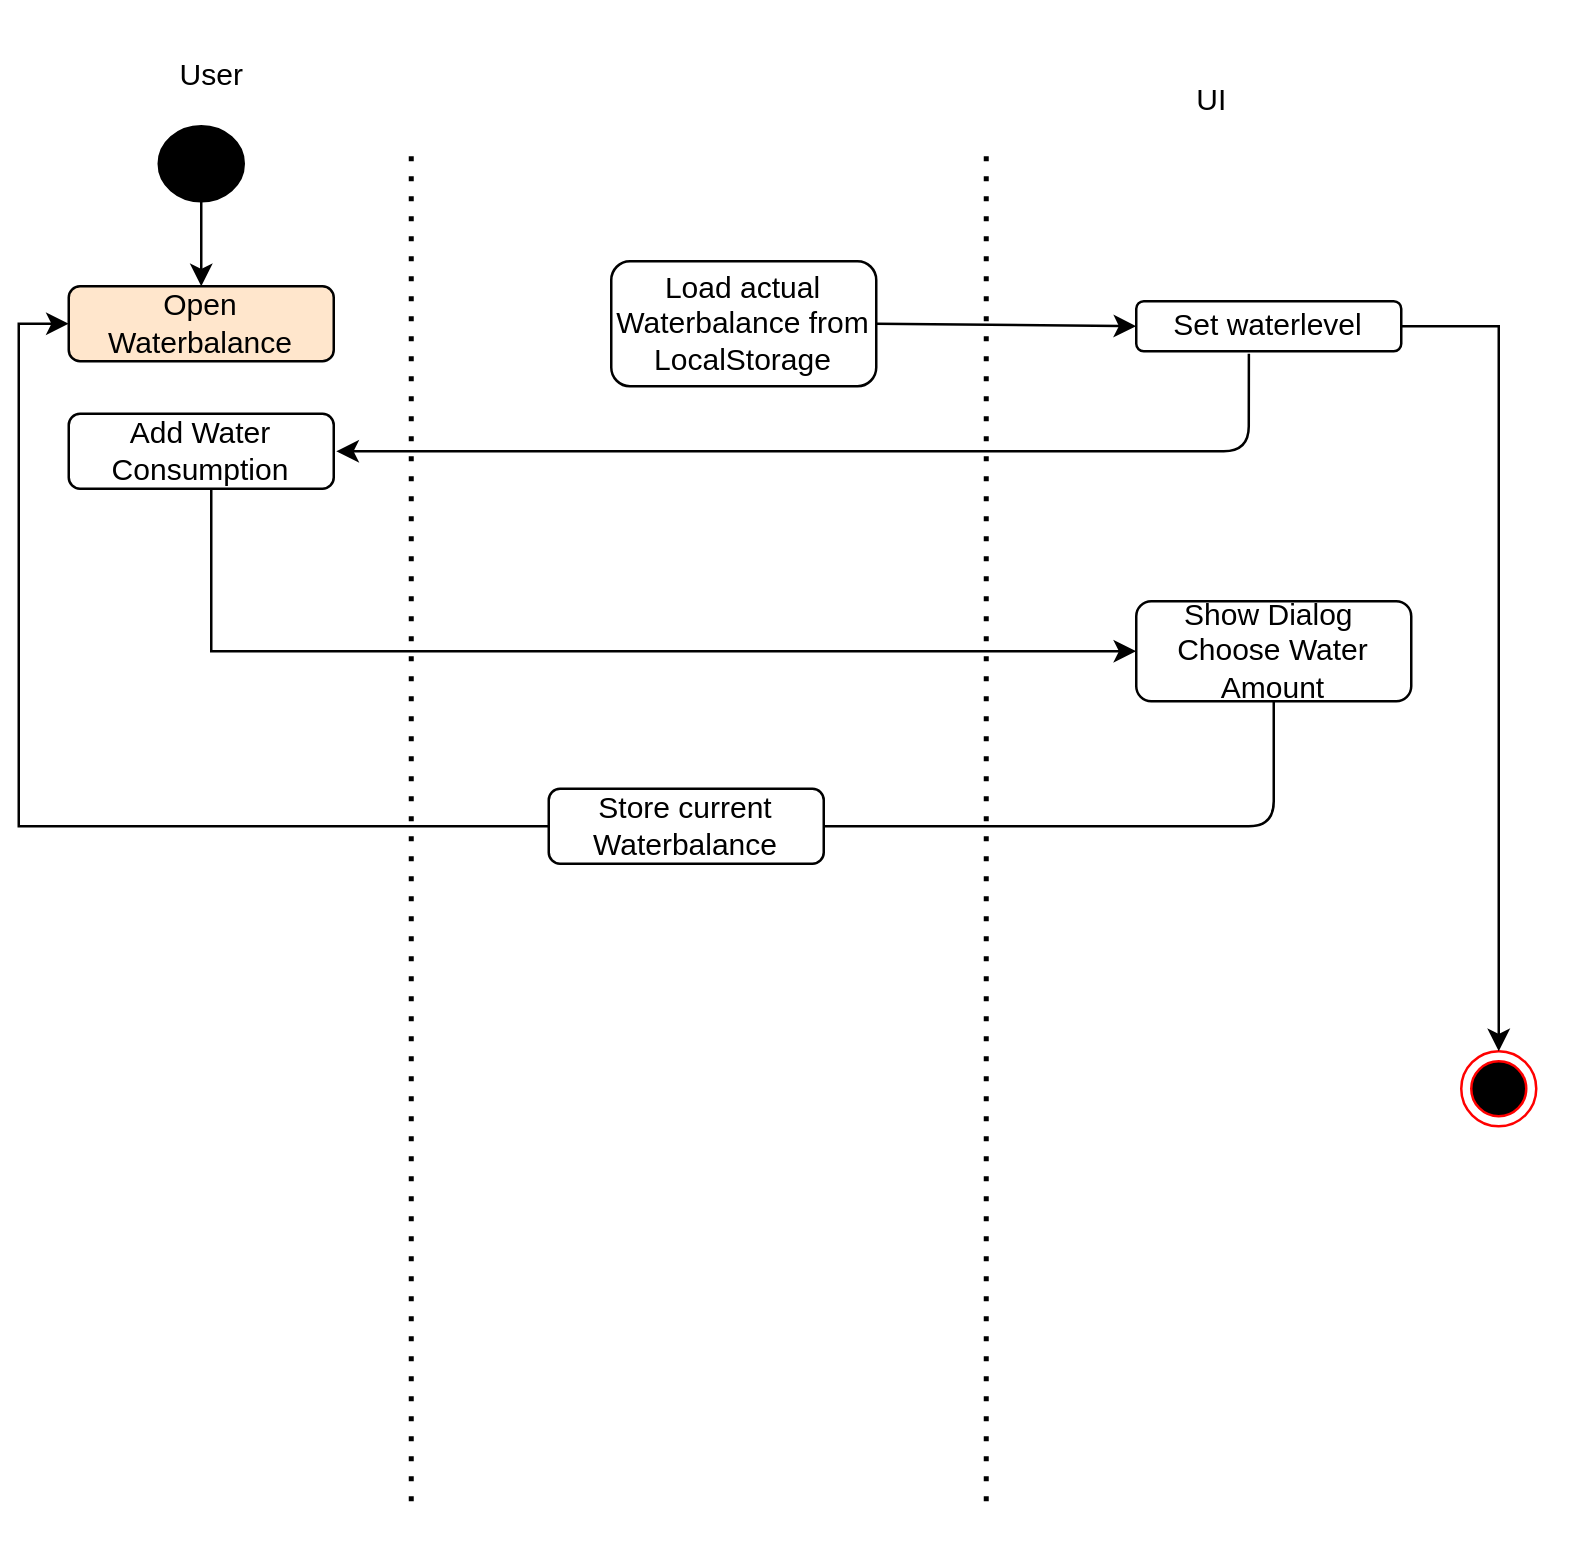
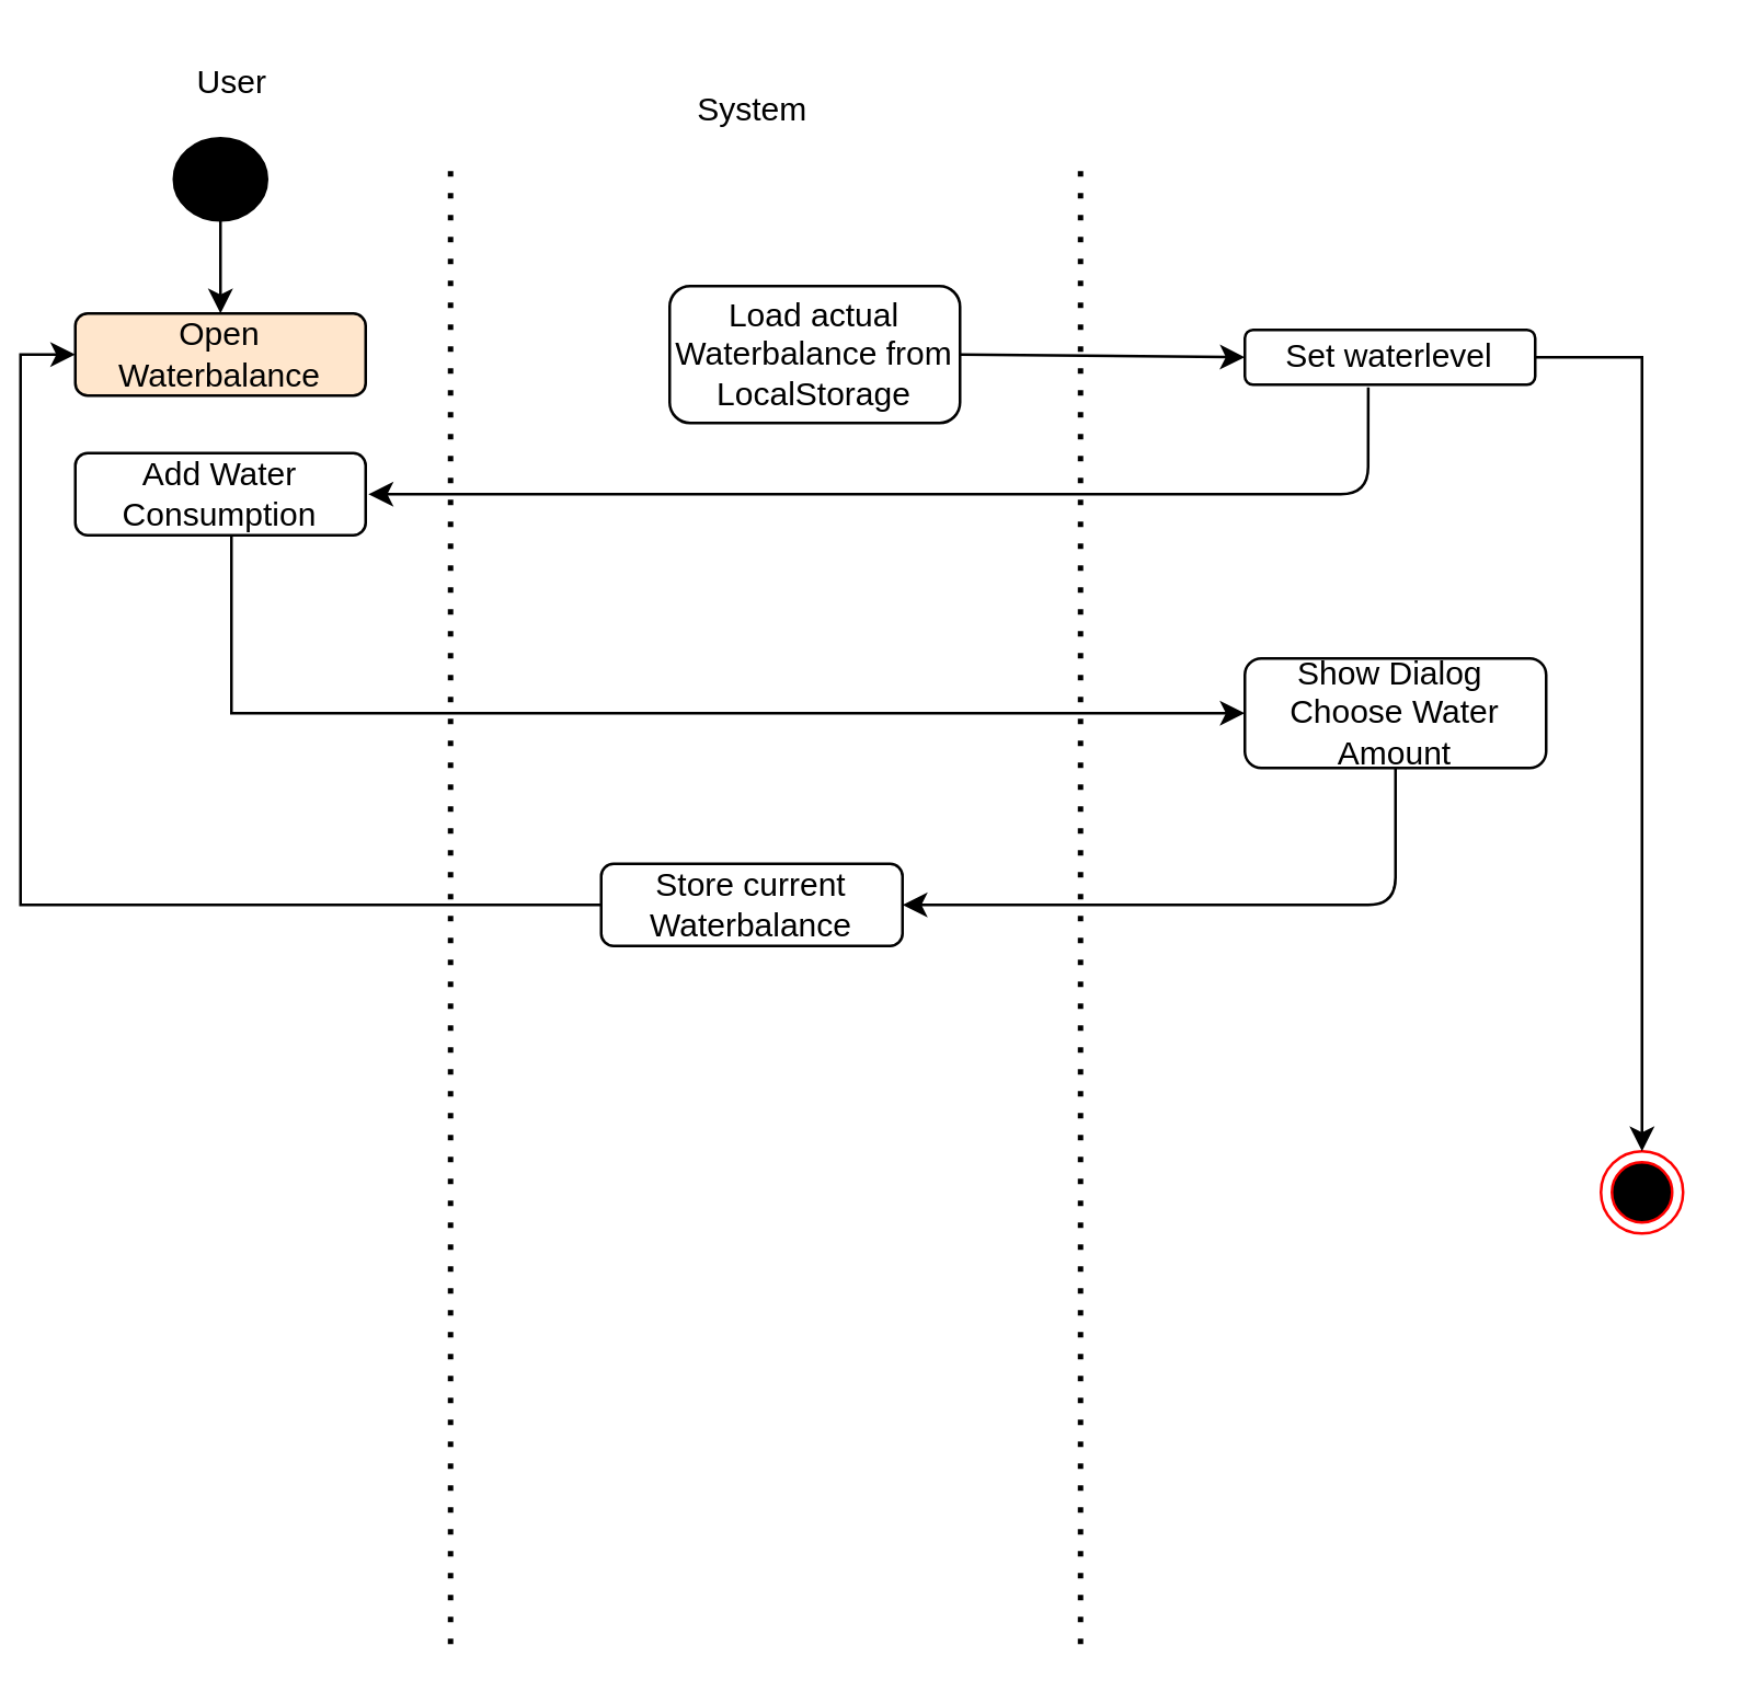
+ <mxCell id="6" value="System" style="text;html=1;align=center;verticalAlign=middle;resizable=0;points=[];autosize=1;" vertex="1" parent="1"><mxGeometry x="237" y="30" width="60" height="20" as="geometry" /></mxCell>
- <mxCell id="8" value="UI" style="text;html=1;align=center;verticalAlign=middle;resizable=0;points=[];autosize=1;" vertex="1" parent="1"><mxGeometry x="462" y="30" width="30" height="20" as="geometry" /></mxCell>
- <mxCell id="15" value="" style="endArrow=none;html=1;exitX=0.5;exitY=1;exitDx=0;exitDy=0;entryX=1;entryY=0.5;entryDx=0;entryDy=0;" edge="1" parent="1" source="11" target="14"><mxGeometry width="50" height="50" relative="1" as="geometry"><mxPoint x="147" y="310" as="sourcePoint" /><mxPoint x="317" y="220" as="targetPoint" /><Array as="points"><mxPoint x="502" y="330" /></Array></mxGeometry></mxCell>
+ <mxCell id="15" value="" style="endArrow=classic;html=1;exitX=0.5;exitY=1;exitDx=0;exitDy=0;entryX=1;entryY=0.5;entryDx=0;entryDy=0;" edge="1" parent="1" source="11" target="14"><mxGeometry width="50" height="50" relative="1" as="geometry"><mxPoint x="147" y="310" as="sourcePoint" /><mxPoint x="317" y="220" as="targetPoint" /><Array as="points"><mxPoint x="502" y="330" /></Array></mxGeometry></mxCell>
